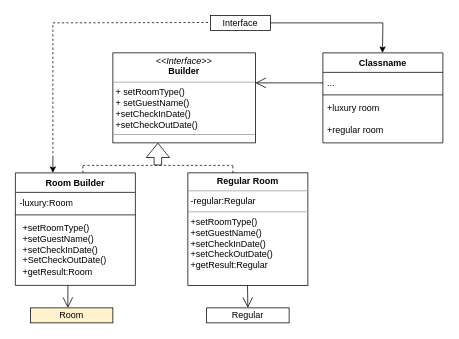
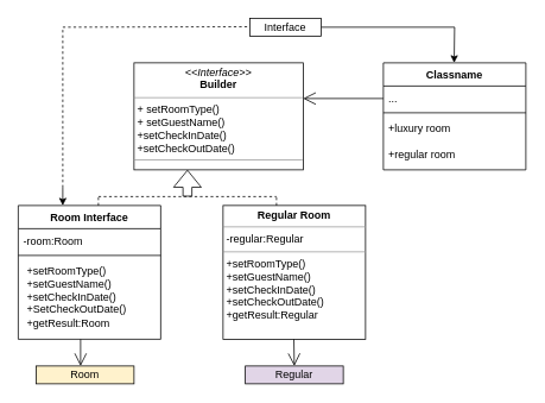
- <mxCell id="12" value="Room Builder" style="swimlane;fontStyle=1;align=center;verticalAlign=top;childLayout=stackLayout;horizontal=1;startSize=26;horizontalStack=0;resizeParent=1;resizeParentMax=0;resizeLast=0;collapsible=1;marginBottom=0;whiteSpace=wrap;html=1;" vertex="1" parent="1"><mxGeometry x="20" y="230" width="160" height="150" as="geometry" /></mxCell>
+ <mxCell id="12" value="Room Interface" style="swimlane;fontStyle=1;align=center;verticalAlign=top;childLayout=stackLayout;horizontal=1;startSize=26;horizontalStack=0;resizeParent=1;resizeParentMax=0;resizeLast=0;collapsible=1;marginBottom=0;whiteSpace=wrap;html=1;" vertex="1" parent="1"><mxGeometry x="20" y="230" width="160" height="150" as="geometry" /></mxCell>
- <mxCell id="13" value="-luxury:Room" style="text;strokeColor=none;fillColor=none;align=left;verticalAlign=top;spacingLeft=4;spacingRight=4;overflow=hidden;rotatable=0;points=[[0,0.5],[1,0.5]];portConstraint=eastwest;whiteSpace=wrap;html=1;" vertex="1" parent="12"><mxGeometry y="26" width="160" height="26" as="geometry" /></mxCell>
+ <mxCell id="13" value="-room:Room" style="text;strokeColor=none;fillColor=none;align=left;verticalAlign=top;spacingLeft=4;spacingRight=4;overflow=hidden;rotatable=0;points=[[0,0.5],[1,0.5]];portConstraint=eastwest;whiteSpace=wrap;html=1;" vertex="1" parent="12"><mxGeometry y="26" width="160" height="26" as="geometry" /></mxCell>
- <mxCell id="20" value="Regular" style="html=1;whiteSpace=wrap;" vertex="1" parent="1"><mxGeometry x="275" y="410" width="110" height="20" as="geometry" /></mxCell>
+ <mxCell id="20" value="Regular" style="html=1;whiteSpace=wrap;fillColor=#e1d5e7;" vertex="1" parent="1"><mxGeometry x="275" y="410" width="110" height="20" as="geometry" /></mxCell>
